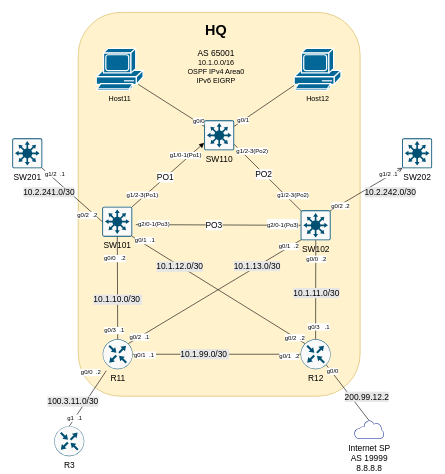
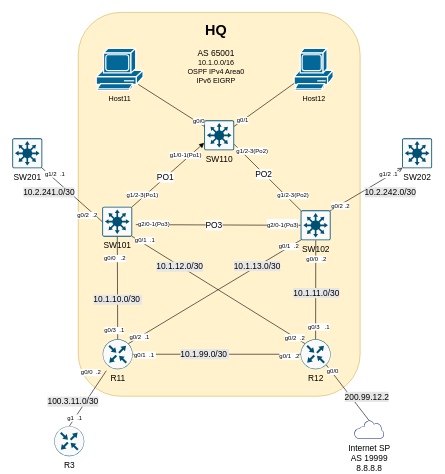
- <mxCell id="4" value="Host12" style="shape=mxgraph.cisco.computers_and_peripherals.pc;html=1;pointerEvents=1;dashed=0;fillColor=#036897;strokeColor=#ffffff;strokeWidth=2;verticalLabelPosition=bottom;verticalAlign=top;align=center;outlineConnect=0;" vertex="1" parent="1"><mxGeometry x="490" y="80" width="78" height="70" as="geometry" /></mxCell>
+ <mxCell id="4" value="Host12" style="shape=mxgraph.cisco.computers_and_peripherals.pc;html=1;pointerEvents=1;dashed=0;fillColor=#036897;strokeColor=#ffffff;strokeWidth=2;verticalLabelPosition=bottom;verticalAlign=top;align=center;outlineConnect=0;" vertex="1" parent="1"><mxGeometry x="490" y="80" width="65" height="70" as="geometry" /></mxCell>
